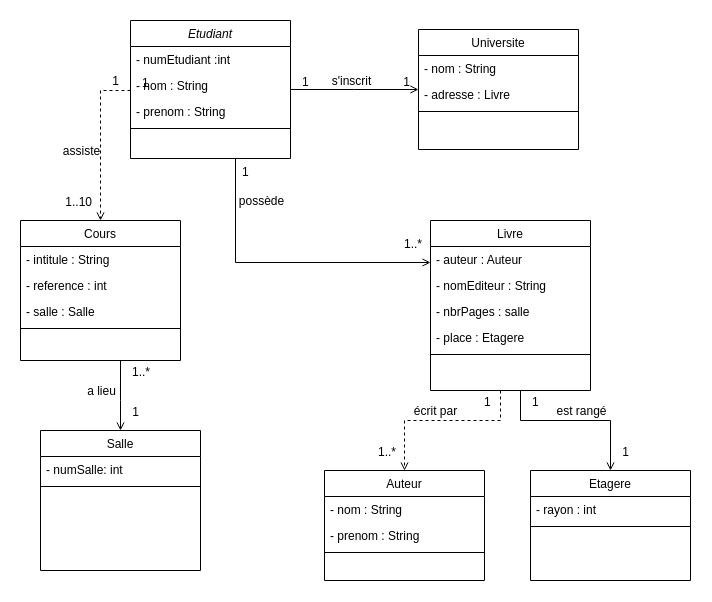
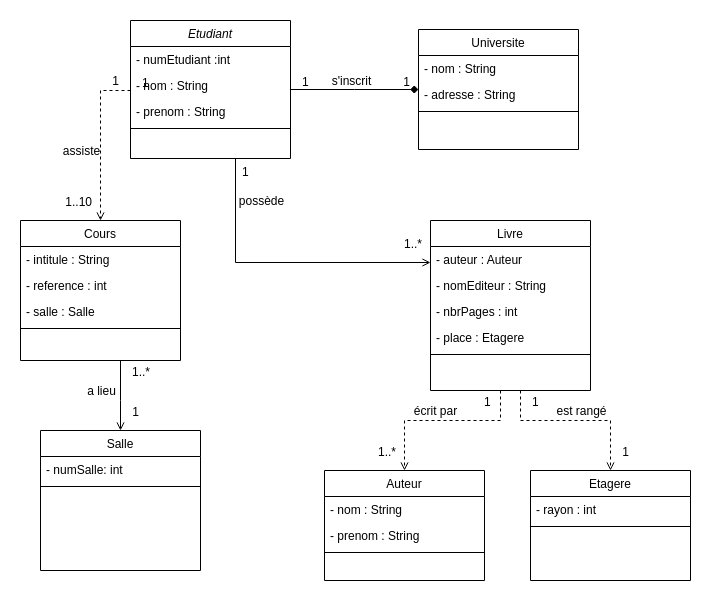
- <mxCell id="7" value="" style="endArrow=open;shadow=0;strokeWidth=1;rounded=0;endFill=1;edgeStyle=elbowEdgeStyle;elbow=vertical;" parent="1" source="2" target="11" edge="1"><mxGeometry x="0.5" y="41" relative="1" as="geometry"><mxPoint x="290" y="92" as="sourcePoint" /><mxPoint x="450" y="92" as="targetPoint" /><mxPoint x="-40" y="32" as="offset" /></mxGeometry></mxCell>
+ <mxCell id="7" value="" style="endArrow=diamond;shadow=0;strokeWidth=1;rounded=0;endFill=1;edgeStyle=elbowEdgeStyle;elbow=vertical;" parent="1" source="2" target="11" edge="1"><mxGeometry x="0.5" y="41" relative="1" as="geometry"><mxPoint x="290" y="92" as="sourcePoint" /><mxPoint x="450" y="92" as="targetPoint" /><mxPoint x="-40" y="32" as="offset" /></mxGeometry></mxCell>
- <mxCell id="13" value="- adresse : Livre" style="text;align=left;verticalAlign=top;spacingLeft=4;spacingRight=4;overflow=hidden;rotatable=0;points=[[0,0.5],[1,0.5]];portConstraint=eastwest;rounded=0;shadow=0;html=0;" parent="11" vertex="1"><mxGeometry y="52" width="160" height="26" as="geometry" /></mxCell>
+ <mxCell id="13" value="- adresse : String" style="text;align=left;verticalAlign=top;spacingLeft=4;spacingRight=4;overflow=hidden;rotatable=0;points=[[0,0.5],[1,0.5]];portConstraint=eastwest;rounded=0;shadow=0;html=0;" parent="11" vertex="1"><mxGeometry y="52" width="160" height="26" as="geometry" /></mxCell>
- <mxCell id="50" value="- nbrPages : salle" style="text;align=left;verticalAlign=top;spacingLeft=4;spacingRight=4;overflow=hidden;rotatable=0;points=[[0,0.5],[1,0.5]];portConstraint=eastwest;rounded=0;shadow=0;html=0;" vertex="1" parent="47"><mxGeometry y="78" width="160" height="26" as="geometry" /></mxCell>
+ <mxCell id="50" value="- nbrPages : int" style="text;align=left;verticalAlign=top;spacingLeft=4;spacingRight=4;overflow=hidden;rotatable=0;points=[[0,0.5],[1,0.5]];portConstraint=eastwest;rounded=0;shadow=0;html=0;" vertex="1" parent="47"><mxGeometry y="78" width="160" height="26" as="geometry" /></mxCell>
- <mxCell id="43" value="" style="endArrow=open;shadow=0;strokeWidth=1;rounded=0;endFill=1;edgeStyle=elbowEdgeStyle;elbow=vertical;" edge="1" parent="1" source="47" target="36"><mxGeometry x="0.5" y="41" relative="1" as="geometry"><mxPoint x="638" y="390" as="sourcePoint" /><mxPoint x="540" y="470" as="targetPoint" /><mxPoint x="-40" y="32" as="offset" /><Array as="points"><mxPoint x="520" y="420" /><mxPoint x="510" y="420" /><mxPoint x="452" y="499" /><mxPoint x="411" y="462" /></Array></mxGeometry></mxCell>
+ <mxCell id="43" value="" style="endArrow=open;shadow=0;strokeWidth=1;rounded=0;endFill=1;edgeStyle=elbowEdgeStyle;elbow=vertical;dashed=1;" edge="1" parent="1" source="47" target="36"><mxGeometry x="0.5" y="41" relative="1" as="geometry"><mxPoint x="638" y="390" as="sourcePoint" /><mxPoint x="540" y="470" as="targetPoint" /><mxPoint x="-40" y="32" as="offset" /><Array as="points"><mxPoint x="520" y="420" /><mxPoint x="510" y="420" /><mxPoint x="452" y="499" /><mxPoint x="411" y="462" /></Array></mxGeometry></mxCell>
